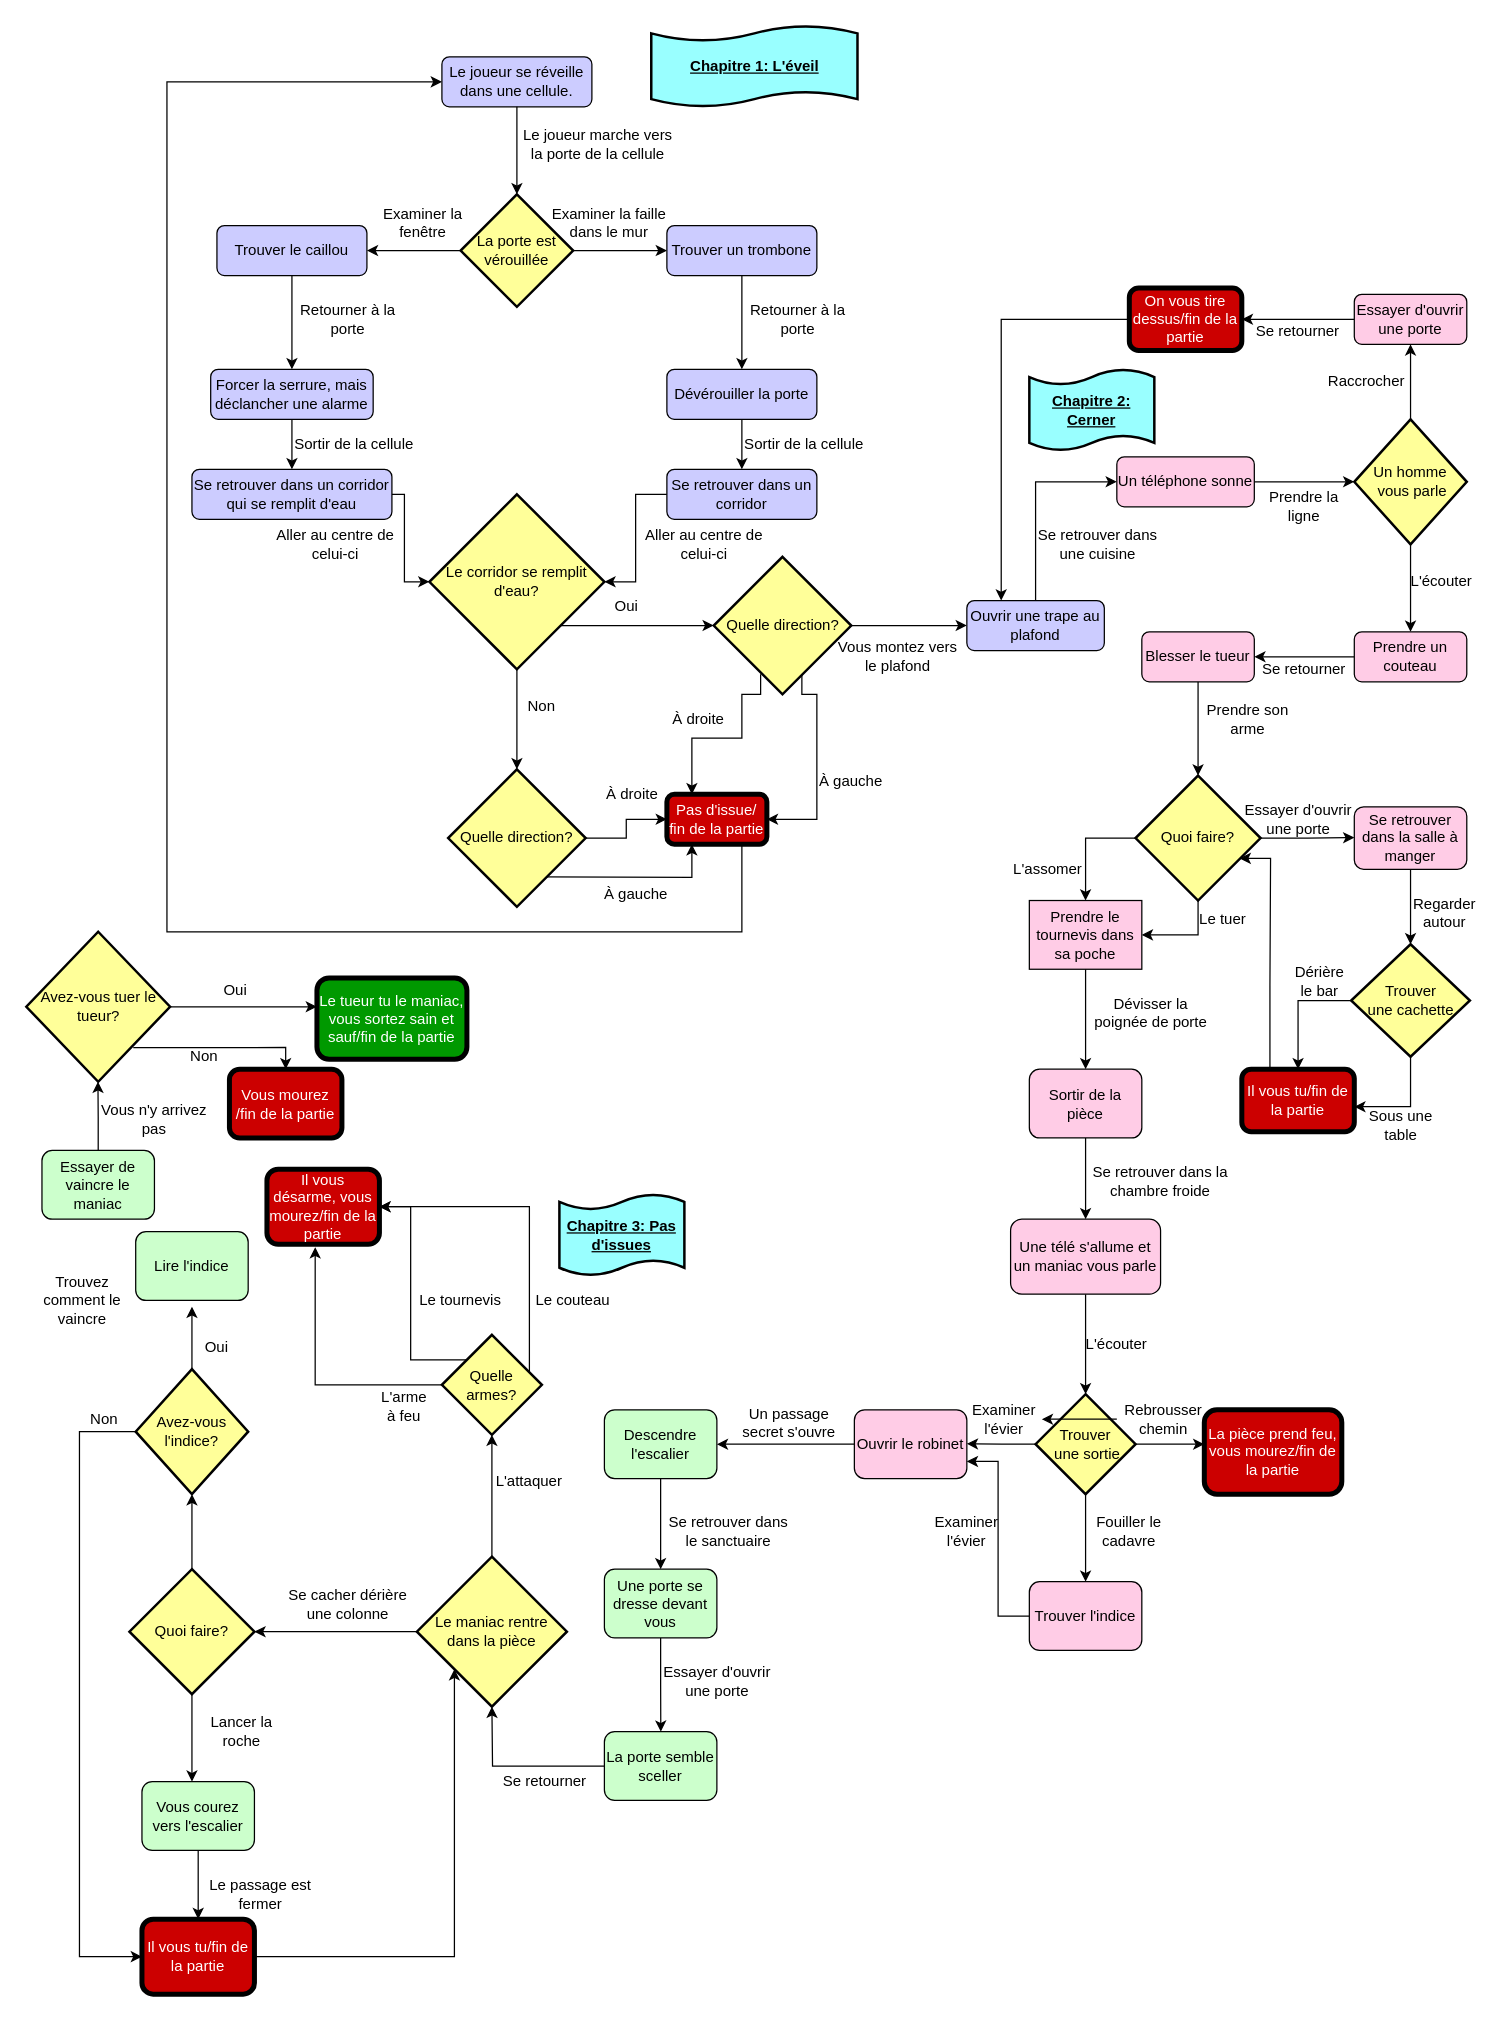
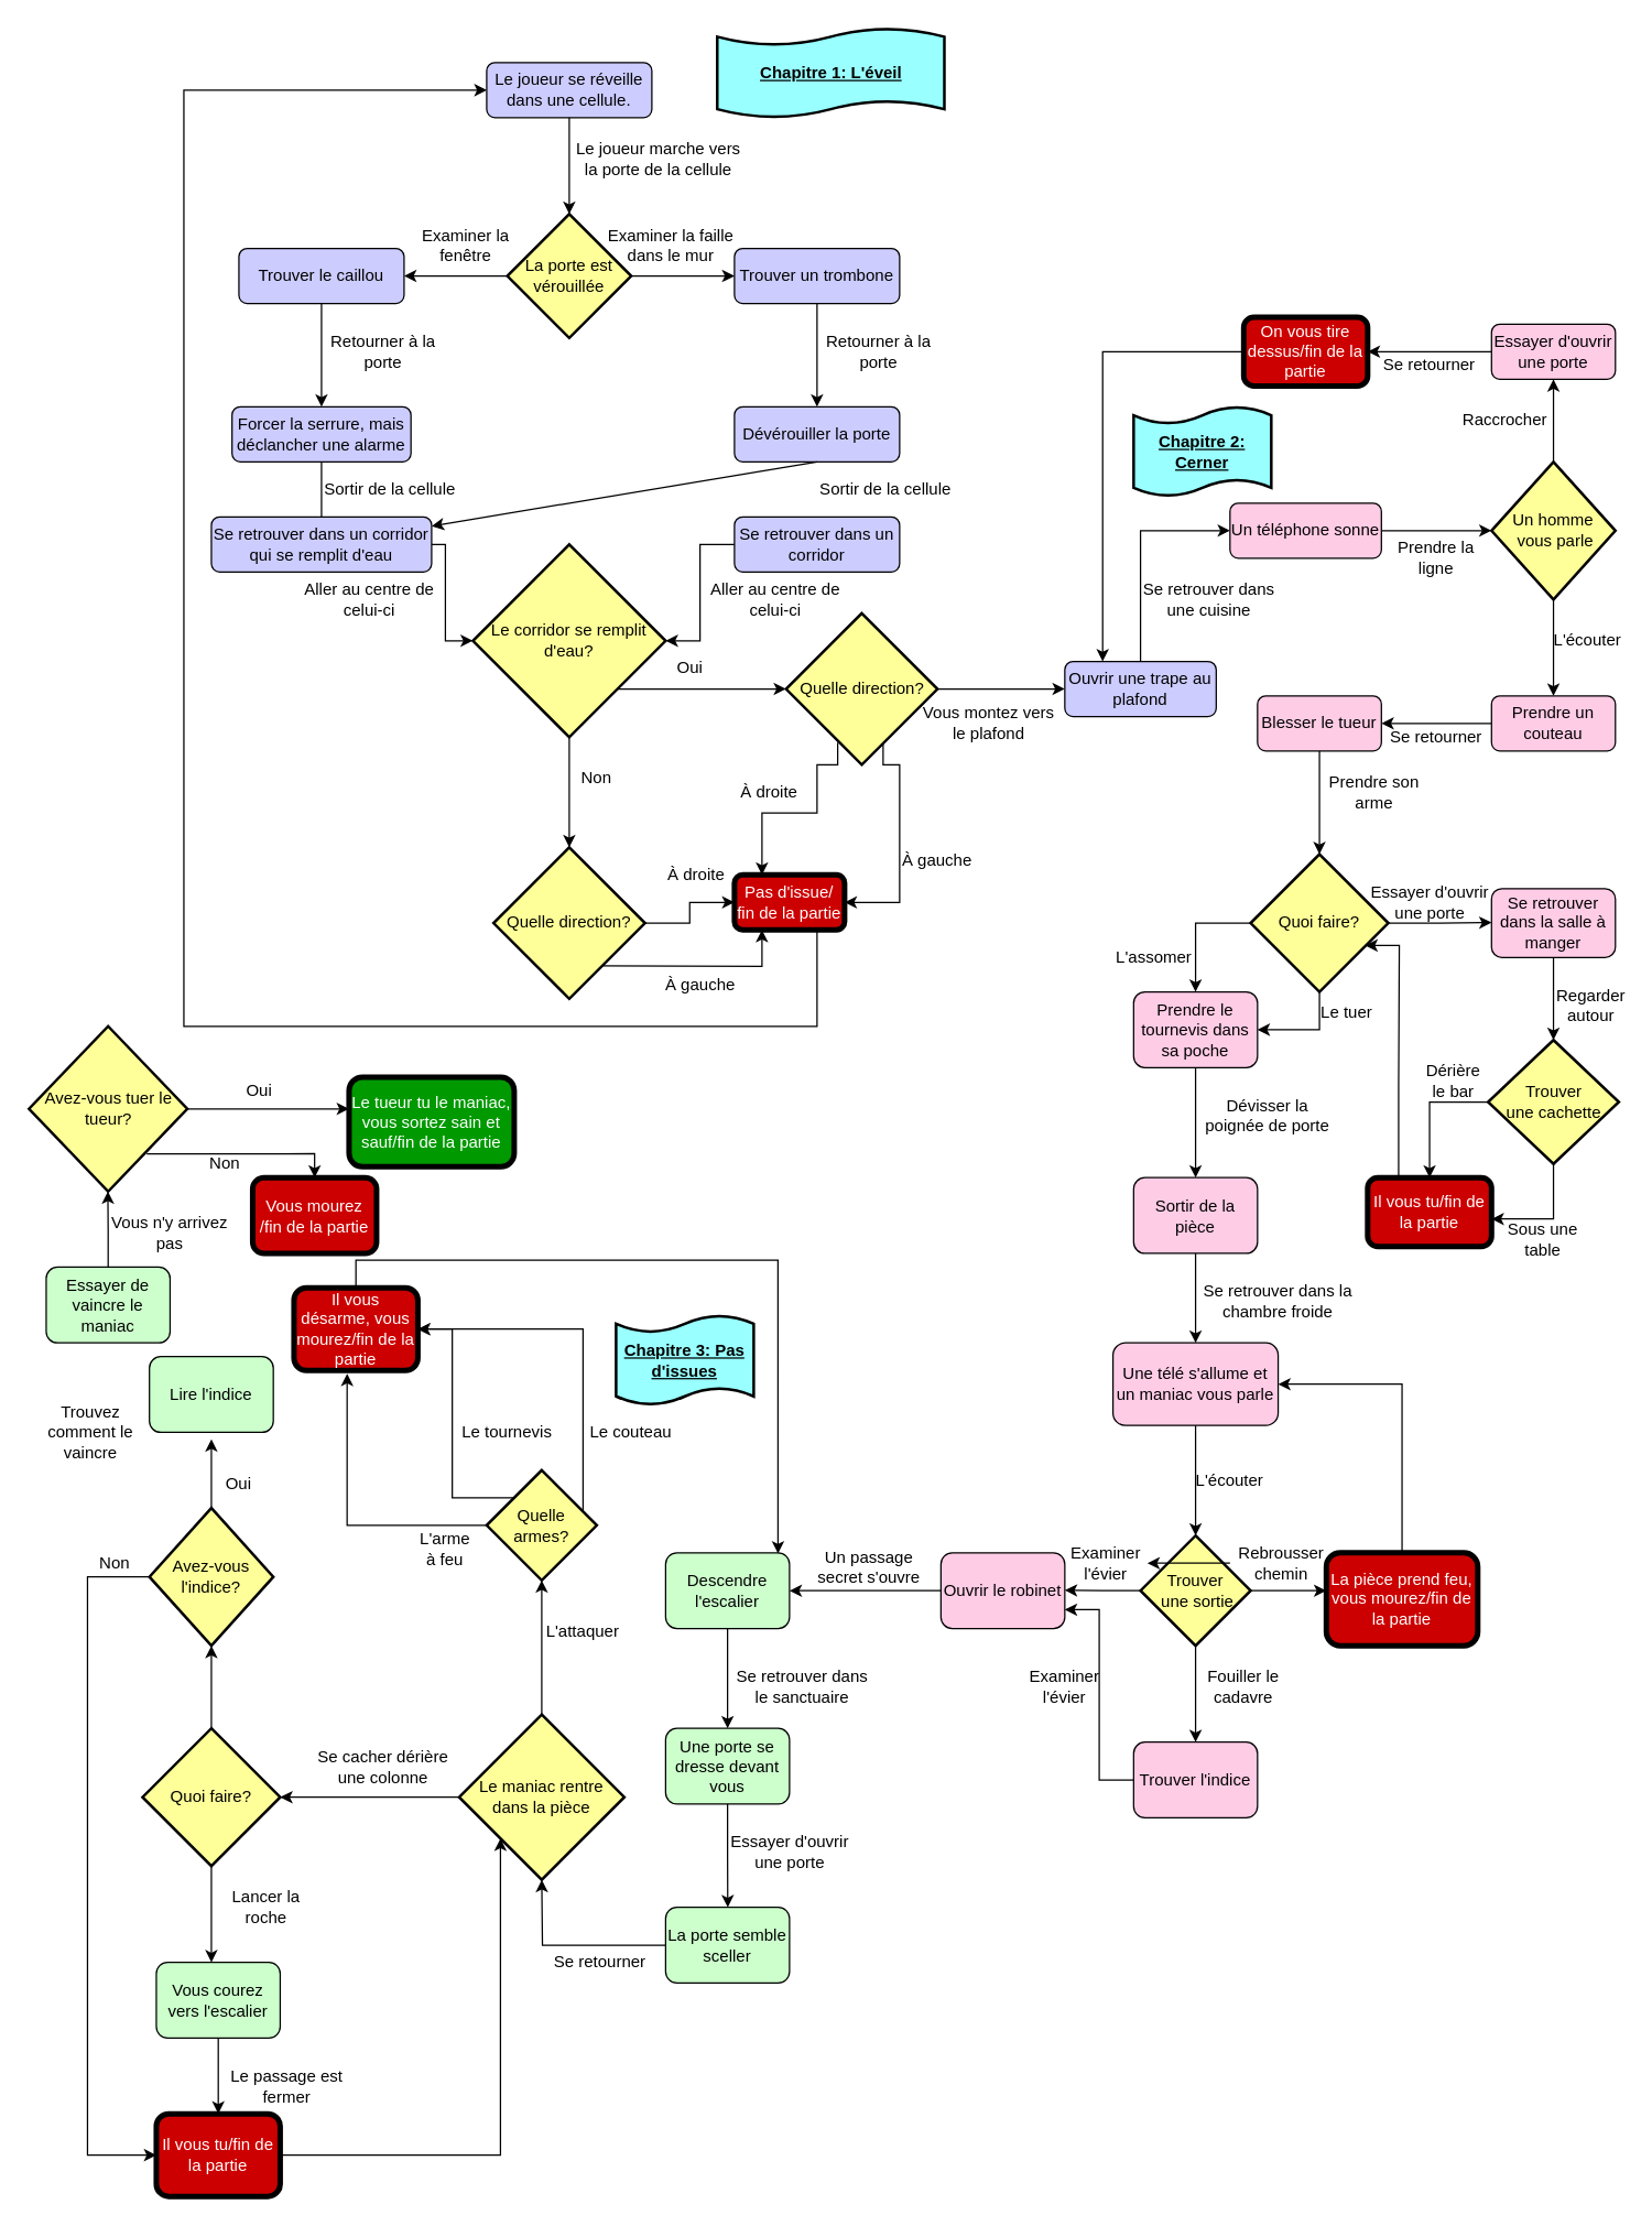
- <mxCell id="24" value="" style="endArrow=classic;html=1;entryX=0.5;entryY=0;entryDx=0;entryDy=0;exitX=0.5;exitY=1;exitDx=0;exitDy=0;" parent="1" source="16" target="22" edge="1"><mxGeometry width="50" height="50" relative="1" as="geometry"><mxPoint x="403" y="295" as="sourcePoint" /><mxPoint x="453" y="245" as="targetPoint" /></mxGeometry></mxCell>
+ <mxCell id="24" value="" style="endArrow=classic;html=1;exitX=0.5;exitY=1;exitDx=0;exitDy=0;" parent="1" source="16" target="20" edge="1"><mxGeometry width="50" height="50" relative="1" as="geometry"><mxPoint x="403" y="295" as="sourcePoint" /><mxPoint x="453" y="245" as="targetPoint" /></mxGeometry></mxCell>
- <mxCell id="23" value="" style="endArrow=classic;html=1;entryX=0.5;entryY=0;entryDx=0;entryDy=0;exitX=0.5;exitY=1;exitDx=0;exitDy=0;" parent="1" source="15" target="20" edge="1"><mxGeometry width="50" height="50" relative="1" as="geometry"><mxPoint x="403" y="295" as="sourcePoint" /><mxPoint x="453" y="245" as="targetPoint" /></mxGeometry></mxCell>
+ <mxCell id="23" value="" style="endArrow=none;html=1;entryX=0.5;entryY=0;entryDx=0;entryDy=0;exitX=0.5;exitY=1;exitDx=0;exitDy=0;" parent="1" source="15" target="20" edge="1"><mxGeometry width="50" height="50" relative="1" as="geometry"><mxPoint x="403" y="295" as="sourcePoint" /><mxPoint x="453" y="245" as="targetPoint" /></mxGeometry></mxCell>
- <mxCell id="77" value="Prendre le tournevis dans sa poche" style="whiteSpace=wrap;html=1;fillColor=#FFCCE6;rounded=0;" parent="1" vertex="1"><mxGeometry x="823" y="720" width="90" height="55" as="geometry" /></mxCell>
+ <mxCell id="77" value="Prendre le tournevis dans sa poche" style="rounded=1;whiteSpace=wrap;html=1;fillColor=#FFCCE6;" parent="1" vertex="1"><mxGeometry x="823" y="720" width="90" height="55" as="geometry" /></mxCell>
+ <mxCell id="136" style="edgeStyle=orthogonalEdgeStyle;rounded=0;orthogonalLoop=1;jettySize=auto;html=1;exitX=0.5;exitY=0;exitDx=0;exitDy=0;entryX=0.907;entryY=0.009;entryDx=0;entryDy=0;entryPerimeter=0;" parent="1" source="137" target="114" edge="1"><mxGeometry relative="1" as="geometry" /></mxCell>
+ <mxCell id="107" style="edgeStyle=orthogonalEdgeStyle;rounded=0;orthogonalLoop=1;jettySize=auto;html=1;exitX=0.5;exitY=0;exitDx=0;exitDy=0;entryX=1;entryY=0.5;entryDx=0;entryDy=0;" parent="1" source="108" target="82" edge="1"><mxGeometry relative="1" as="geometry" /></mxCell>
